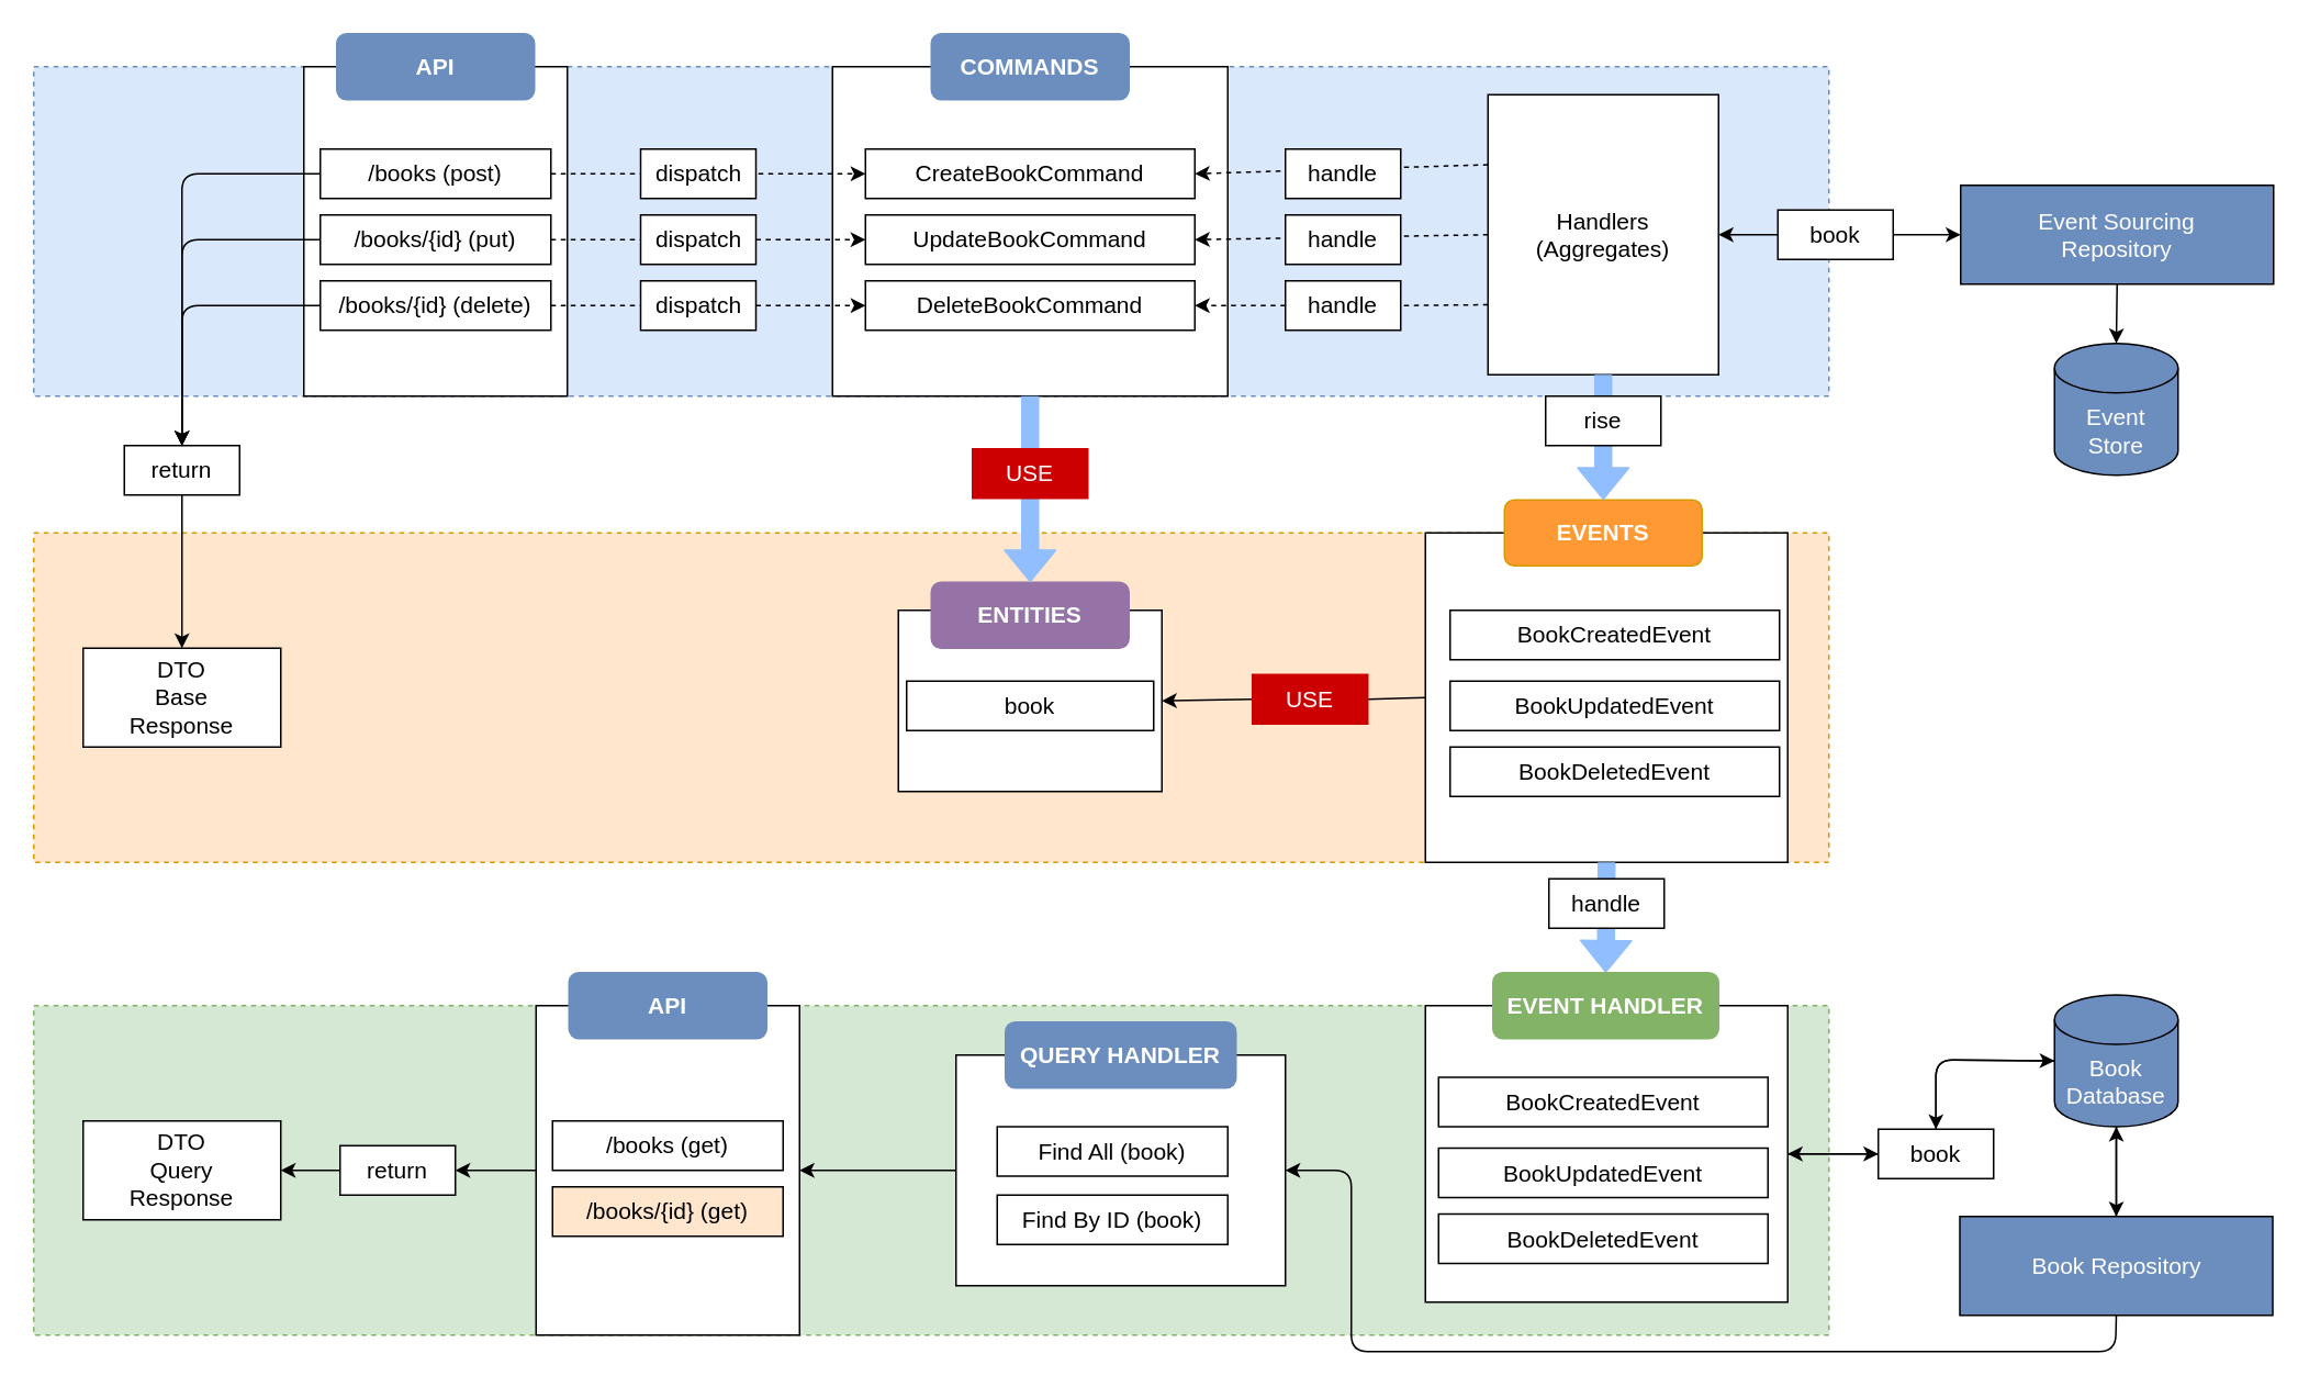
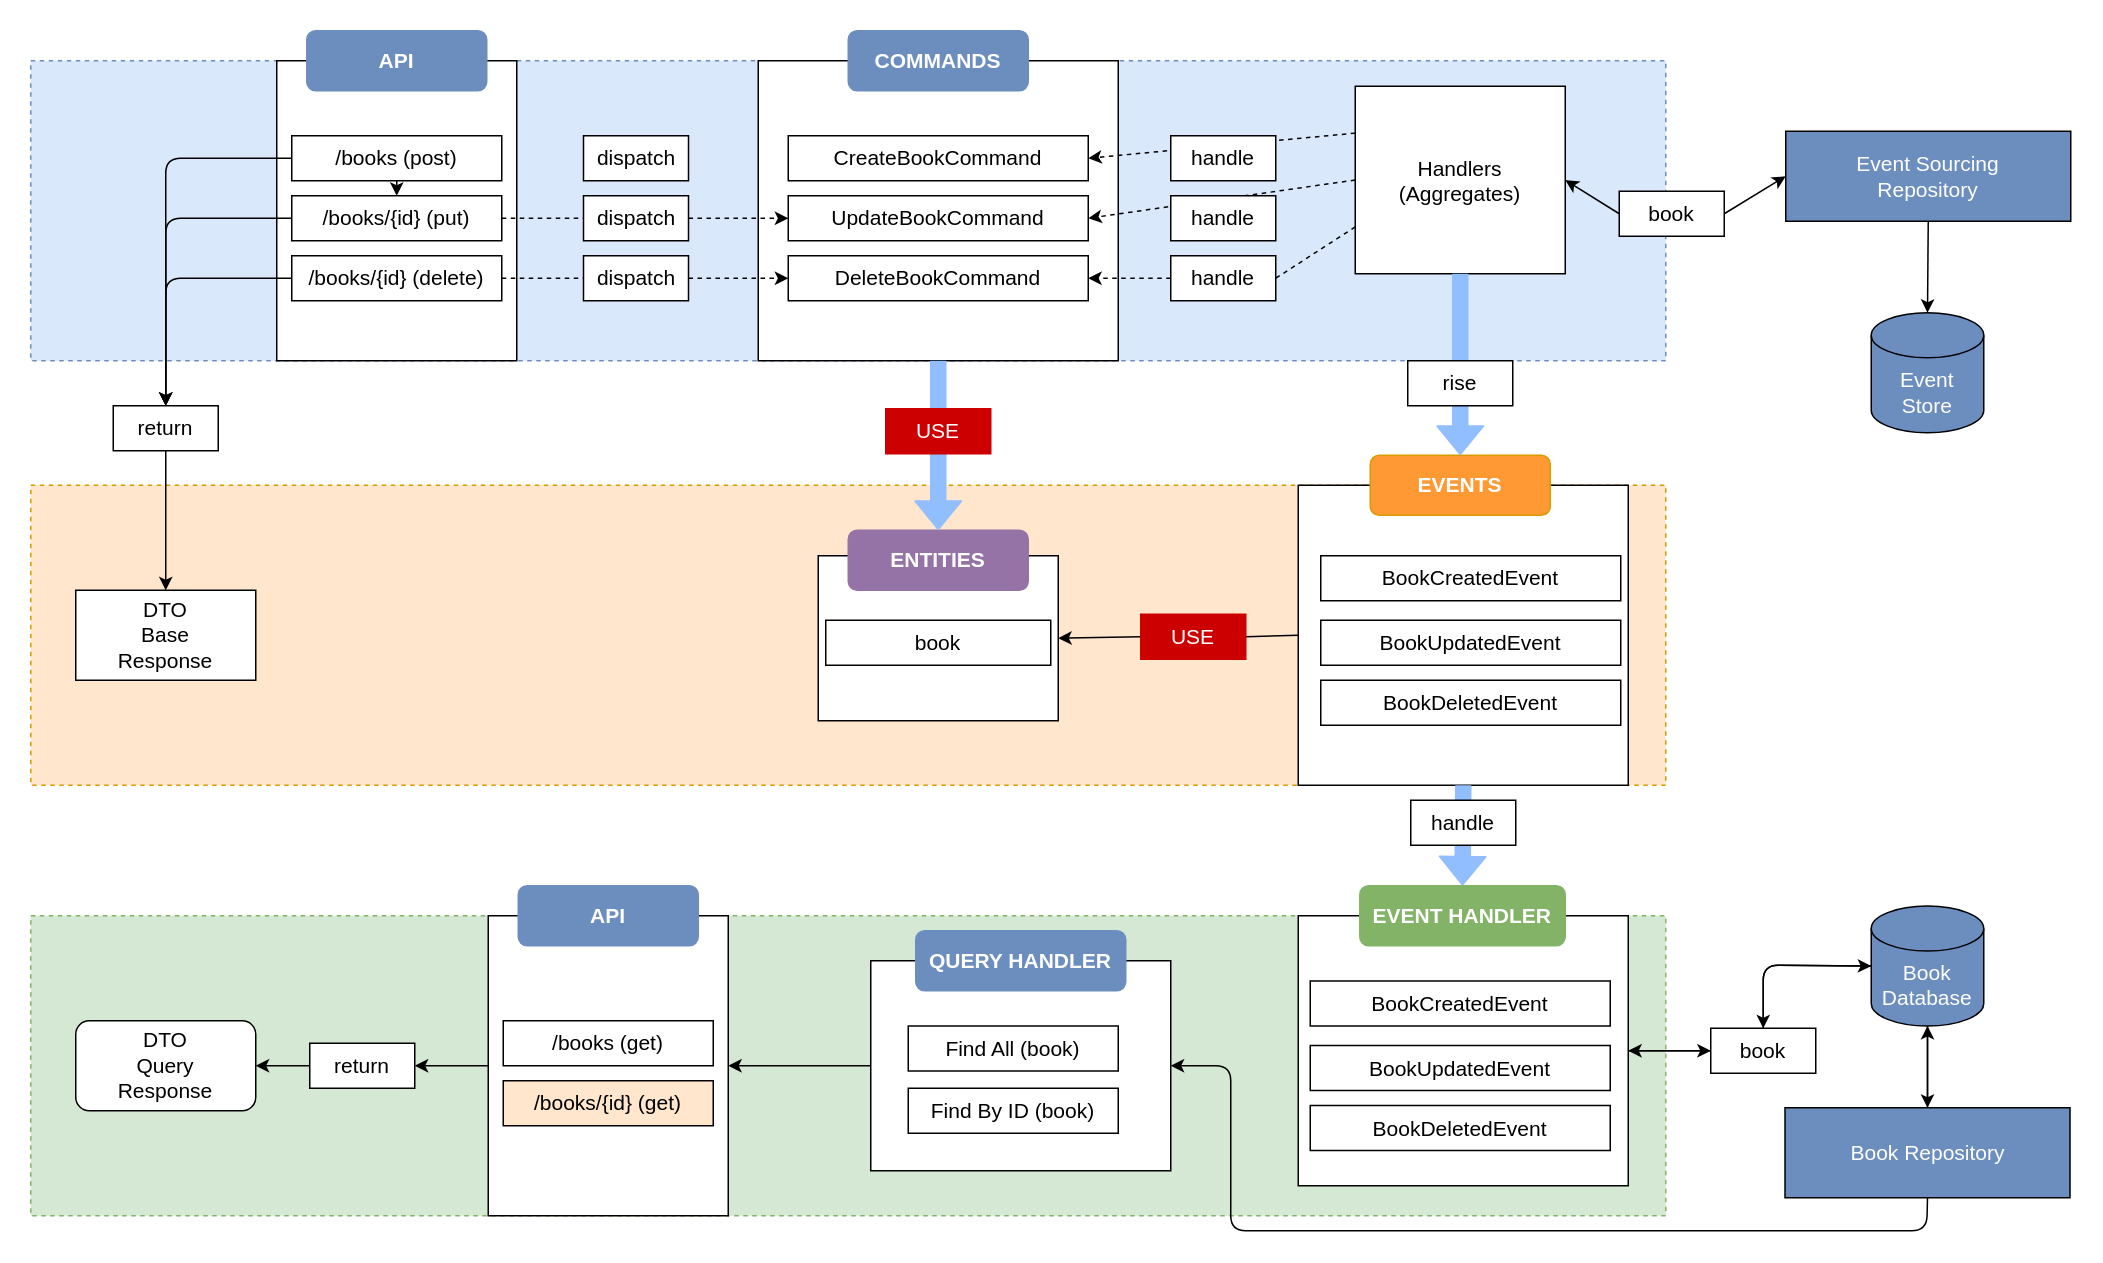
- <mxCell id="8" style="edgeStyle=none;html=1;fontSize=14;fontColor=#FFFFFF;dashed=1;" edge="1" parent="1" source="9" target="21"><mxGeometry relative="1" as="geometry" /></mxCell>
+ <mxCell id="8" style="edgeStyle=none;html=1;fontSize=14;fontColor=#FFFFFF;dashed=1;" edge="1" parent="1" source="9" target="12"><mxGeometry relative="1" as="geometry" /></mxCell>
- <mxCell id="31" value="Handlers&lt;br&gt;(Aggregates)" style="rounded=0;whiteSpace=wrap;html=1;fontSize=14;" vertex="1" parent="1"><mxGeometry x="903" y="57" width="140" height="170" as="geometry" /></mxCell>
+ <mxCell id="31" value="Handlers&lt;br&gt;(Aggregates)" style="rounded=0;whiteSpace=wrap;html=1;fontSize=14;" vertex="1" parent="1"><mxGeometry x="903" y="57" width="140" height="125" as="geometry" /></mxCell>
- <mxCell id="40" value="Event Sourcing&lt;br&gt;Repository" style="rounded=0;whiteSpace=wrap;html=1;fontSize=14;fontColor=#FFFFFF;fillColor=#6C8EBF;" vertex="1" parent="1"><mxGeometry x="1190" y="112" width="190" height="60" as="geometry" /></mxCell>
+ <mxCell id="40" value="Event Sourcing&lt;br&gt;Repository" style="rounded=0;whiteSpace=wrap;html=1;fontSize=14;fontColor=#FFFFFF;fillColor=#6C8EBF;" vertex="1" parent="1"><mxGeometry x="1190" y="87" width="190" height="60" as="geometry" /></mxCell>
- <mxCell id="63" value="DTO&lt;br&gt;Query&lt;br&gt;Response" style="rounded=0;whiteSpace=wrap;html=1;fontSize=14;" vertex="1" parent="1"><mxGeometry x="50" y="680" width="120" height="60" as="geometry" /></mxCell>
+ <mxCell id="63" value="DTO&lt;br&gt;Query&lt;br&gt;Response" style="whiteSpace=wrap;html=1;fontSize=14;rounded=1;" vertex="1" parent="1"><mxGeometry x="50" y="680" width="120" height="60" as="geometry" /></mxCell>
